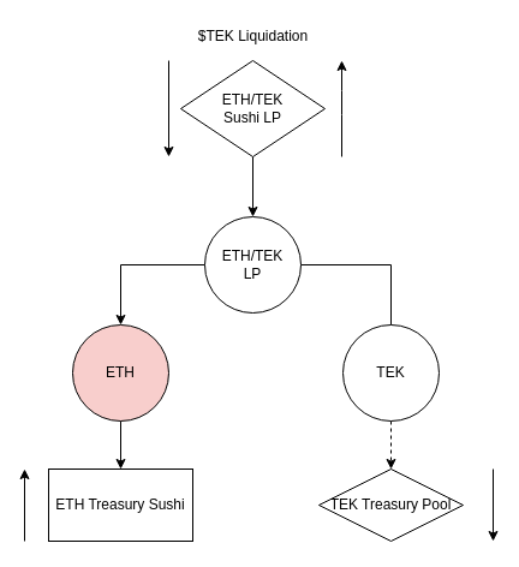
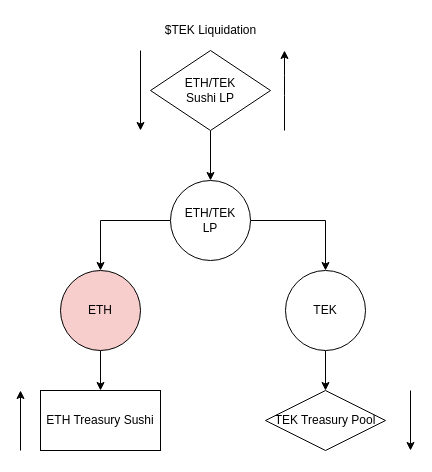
- <mxCell id="7" style="edgeStyle=orthogonalEdgeStyle;rounded=0;orthogonalLoop=1;jettySize=auto;html=1;endArrow=none;" edge="1" parent="1" source="8" target="12"><mxGeometry relative="1" as="geometry" /></mxCell>
+ <mxCell id="7" style="edgeStyle=orthogonalEdgeStyle;rounded=0;orthogonalLoop=1;jettySize=auto;html=1;" edge="1" parent="1" source="8" target="12"><mxGeometry relative="1" as="geometry" /></mxCell>
- <mxCell id="11" style="edgeStyle=orthogonalEdgeStyle;rounded=0;orthogonalLoop=1;jettySize=auto;html=1;entryX=0.5;entryY=0;entryDx=0;entryDy=0;dashed=1;" edge="1" parent="1" source="12" target="14"><mxGeometry relative="1" as="geometry" /></mxCell>
+ <mxCell id="11" style="edgeStyle=orthogonalEdgeStyle;rounded=0;orthogonalLoop=1;jettySize=auto;html=1;entryX=0.5;entryY=0;entryDx=0;entryDy=0;" edge="1" parent="1" source="12" target="14"><mxGeometry relative="1" as="geometry" /></mxCell>
